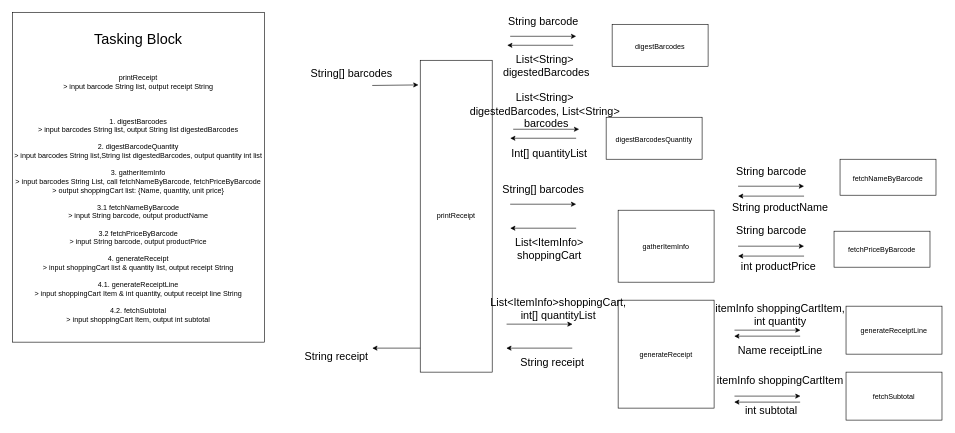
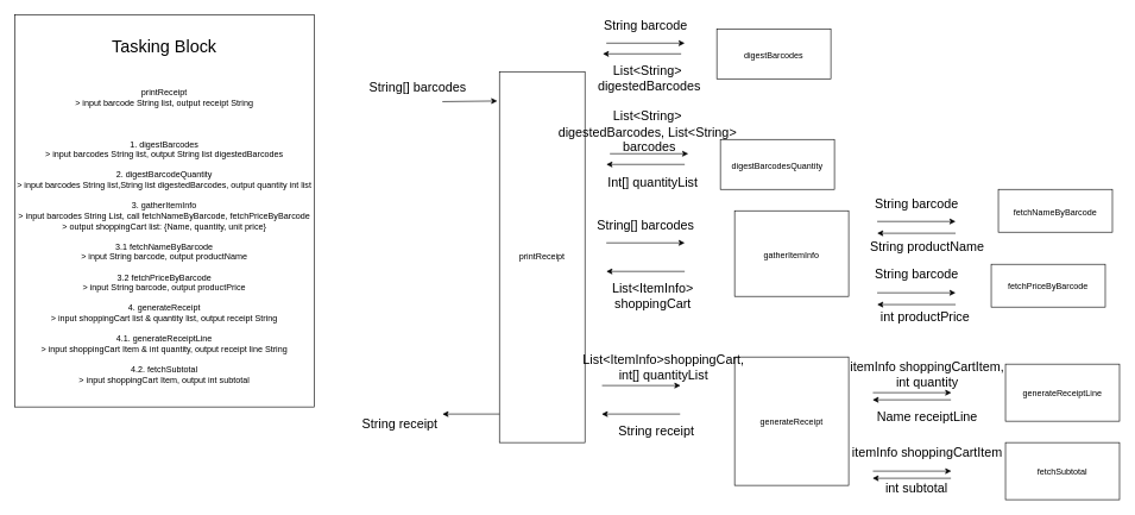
- <mxCell id="42" value="&lt;span style=&quot;font-size: 12px&quot;&gt;digestBarcodes&lt;/span&gt;" style="rounded=0;whiteSpace=wrap;html=1;fontSize=18;" vertex="1" parent="1"><mxGeometry x="1020" y="40" width="160" height="70" as="geometry" /></mxCell>
+ <mxCell id="42" value="&lt;span style=&quot;font-size: 12px&quot;&gt;digestBarcodes&lt;/span&gt;" style="rounded=0;whiteSpace=wrap;html=1;fontSize=18;" vertex="1" parent="1"><mxGeometry x="1005" y="40" width="160" height="70" as="geometry" /></mxCell>
- <mxCell id="8" value="&lt;span style=&quot;font-size: 12px&quot;&gt;gatherItemInfo&lt;/span&gt;" style="rounded=0;whiteSpace=wrap;html=1;fontSize=18;" vertex="1" parent="1"><mxGeometry x="1030" y="350" width="160" height="120" as="geometry" /></mxCell>
+ <mxCell id="8" value="&lt;span style=&quot;font-size: 12px&quot;&gt;gatherItemInfo&lt;/span&gt;" style="rounded=0;whiteSpace=wrap;html=1;fontSize=18;" vertex="1" parent="1"><mxGeometry x="1030" y="295" width="160" height="120" as="geometry" /></mxCell>
- <mxCell id="23" value="&lt;span style=&quot;font-size: 12px&quot;&gt;fetchPriceByBarcode&lt;/span&gt;" style="rounded=0;whiteSpace=wrap;html=1;fontSize=18;" vertex="1" parent="1"><mxGeometry x="1390" y="385" width="160" height="60" as="geometry" /></mxCell>
+ <mxCell id="23" value="&lt;span style=&quot;font-size: 12px&quot;&gt;fetchPriceByBarcode&lt;/span&gt;" style="rounded=0;whiteSpace=wrap;html=1;fontSize=18;" vertex="1" parent="1"><mxGeometry x="1390" y="370" width="160" height="60" as="geometry" /></mxCell>
